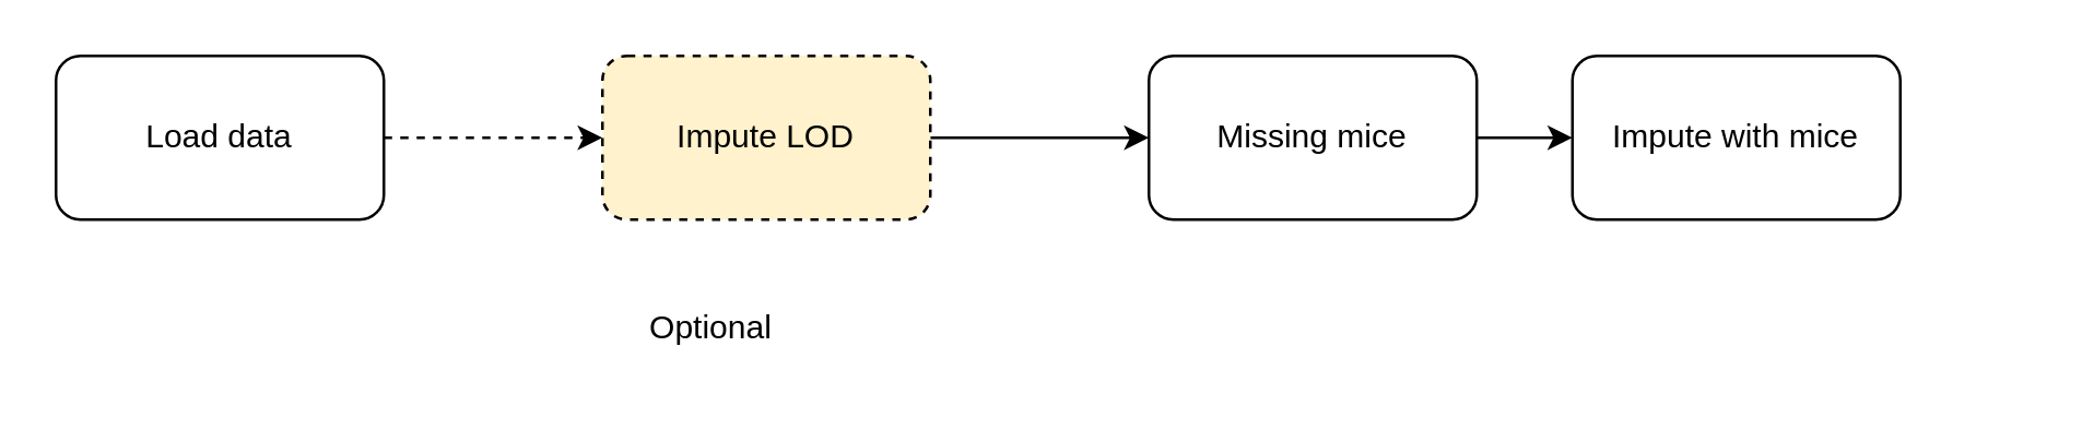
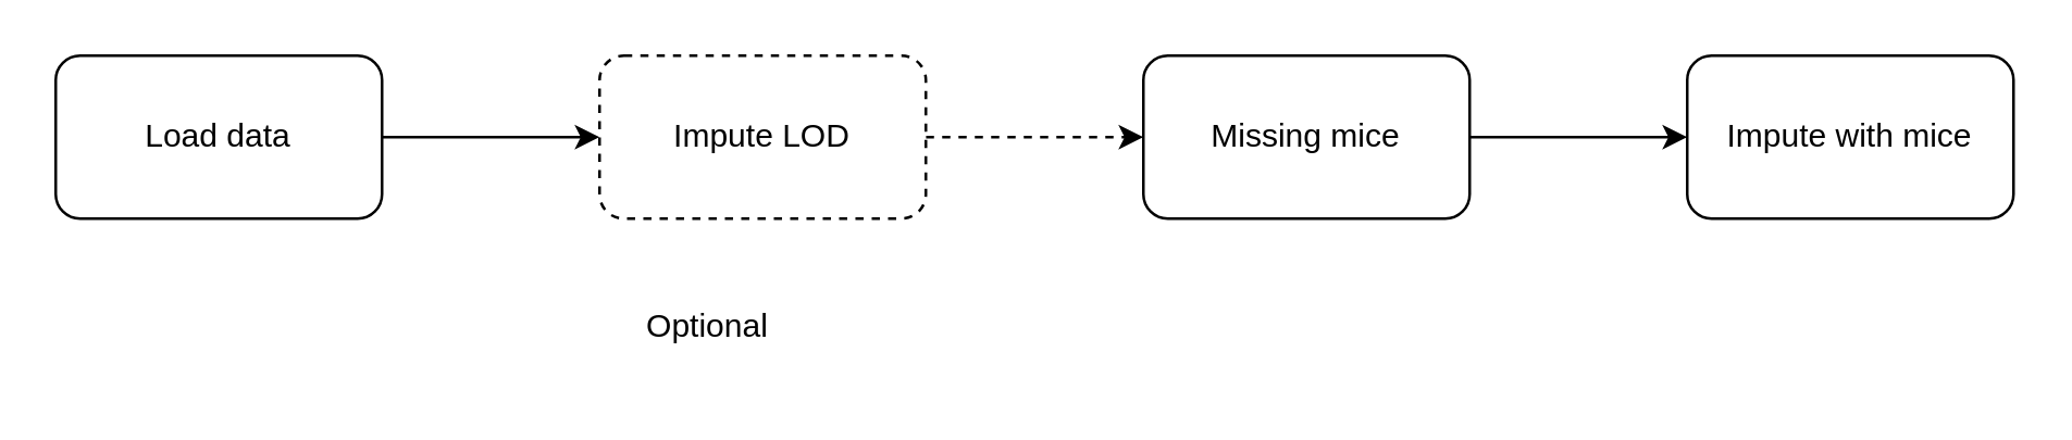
- <mxCell id="8" value="" style="endArrow=classic;html=1;exitX=1;exitY=0.5;exitDx=0;exitDy=0;entryX=0;entryY=0.5;entryDx=0;entryDy=0;dashed=1;" edge="1" parent="1" source="4" target="3"><mxGeometry width="50" height="50" relative="1" as="geometry"><mxPoint x="300" y="80" as="sourcePoint" /><mxPoint x="350" y="30" as="targetPoint" /></mxGeometry></mxCell>
+ <mxCell id="8" value="" style="endArrow=classic;html=1;exitX=1;exitY=0.5;exitDx=0;exitDy=0;entryX=0;entryY=0.5;entryDx=0;entryDy=0;" edge="1" parent="1" source="4" target="3"><mxGeometry width="50" height="50" relative="1" as="geometry"><mxPoint x="300" y="80" as="sourcePoint" /><mxPoint x="350" y="30" as="targetPoint" /></mxGeometry></mxCell>
- <mxCell id="3" value="Impute LOD" style="rounded=1;whiteSpace=wrap;html=1;dashed=1;fillColor=#fff2cc;" parent="1" vertex="1"><mxGeometry x="220" y="20" width="120" height="60" as="geometry" /></mxCell>
+ <mxCell id="3" value="Impute LOD" style="rounded=1;whiteSpace=wrap;html=1;dashed=1;" parent="1" vertex="1"><mxGeometry x="220" y="20" width="120" height="60" as="geometry" /></mxCell>
- <mxCell id="2" value="" style="edgeStyle=orthogonalEdgeStyle;rounded=0;orthogonalLoop=1;jettySize=auto;html=1;" parent="1" source="3" target="6" edge="1"><mxGeometry relative="1" as="geometry" /></mxCell>
+ <mxCell id="2" value="" style="edgeStyle=orthogonalEdgeStyle;rounded=0;orthogonalLoop=1;jettySize=auto;html=1;dashed=1;" parent="1" source="3" target="6" edge="1"><mxGeometry relative="1" as="geometry" /></mxCell>
- <mxCell id="7" value="Impute with mice" style="rounded=1;whiteSpace=wrap;html=1;" parent="1" vertex="1"><mxGeometry x="575" y="20" width="120" height="60" as="geometry" /></mxCell>
+ <mxCell id="7" value="Impute with mice" style="rounded=1;whiteSpace=wrap;html=1;" parent="1" vertex="1"><mxGeometry x="620" y="20" width="120" height="60" as="geometry" /></mxCell>
